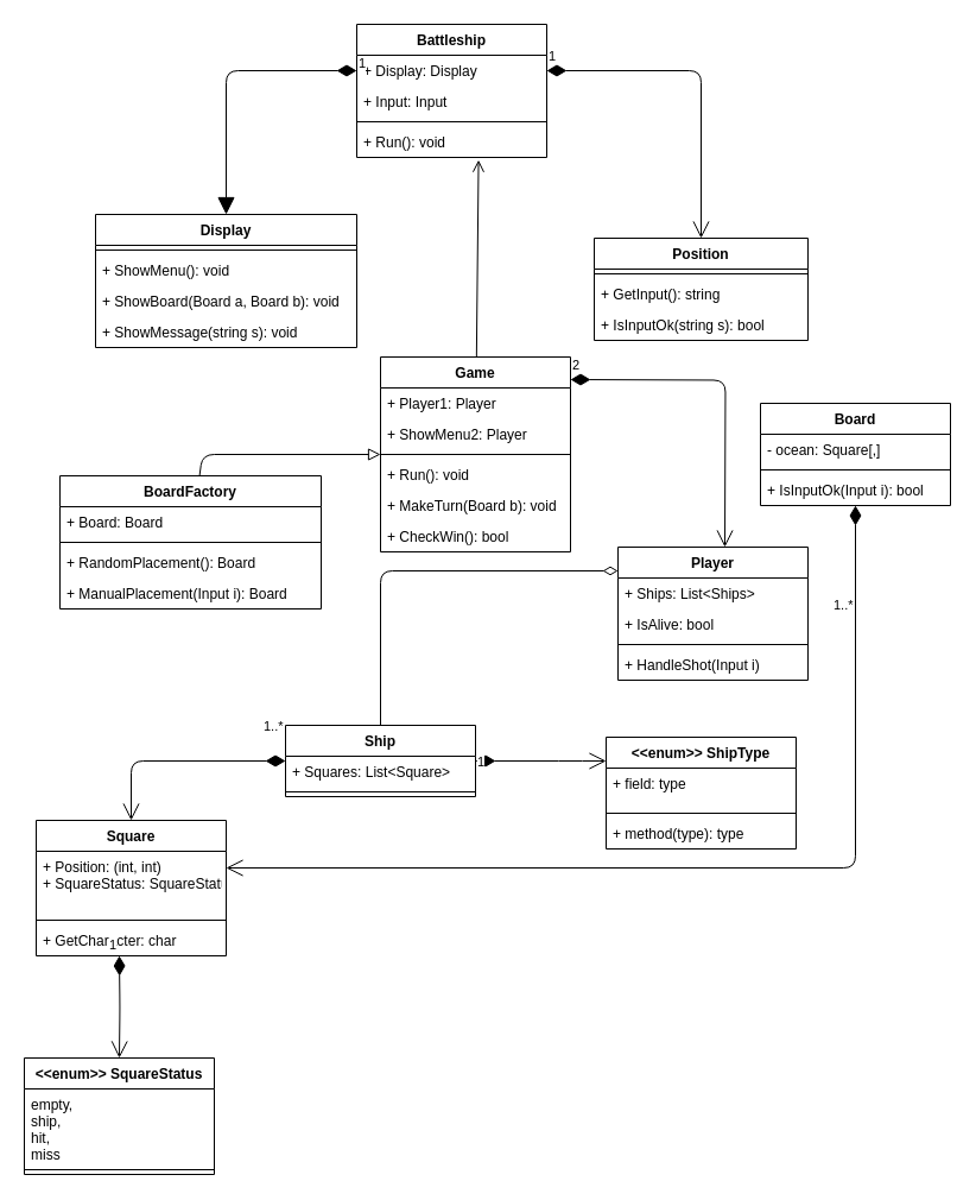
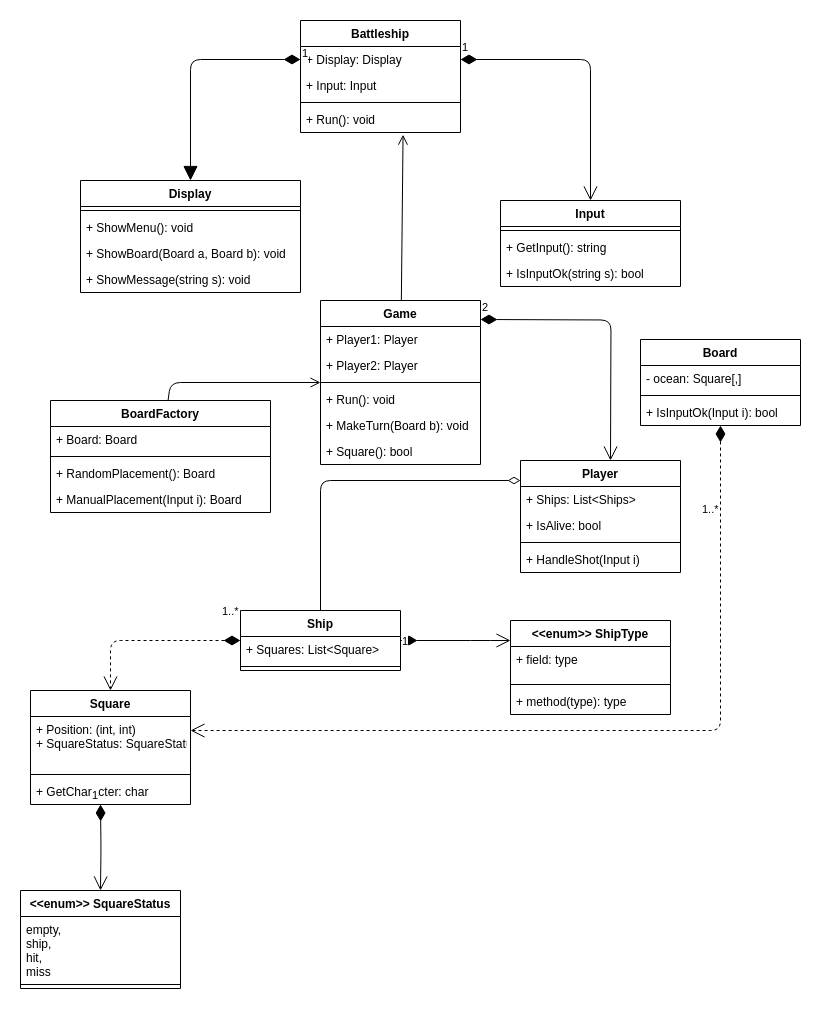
- <mxCell id="12" value="Position" style="swimlane;fontStyle=1;align=center;verticalAlign=top;childLayout=stackLayout;horizontal=1;startSize=26;horizontalStack=0;resizeParent=1;resizeParentMax=0;resizeLast=0;collapsible=1;marginBottom=0;" vertex="1" parent="1"><mxGeometry x="500" y="200" width="180" height="86" as="geometry" /></mxCell>
+ <mxCell id="12" value="Input" style="swimlane;fontStyle=1;align=center;verticalAlign=top;childLayout=stackLayout;horizontal=1;startSize=26;horizontalStack=0;resizeParent=1;resizeParentMax=0;resizeLast=0;collapsible=1;marginBottom=0;" vertex="1" parent="1"><mxGeometry x="500" y="200" width="180" height="86" as="geometry" /></mxCell>
- <mxCell id="20" value="+ ShowMenu2: Player" style="text;strokeColor=none;fillColor=none;align=left;verticalAlign=top;spacingLeft=4;spacingRight=4;overflow=hidden;rotatable=0;points=[[0,0.5],[1,0.5]];portConstraint=eastwest;" vertex="1" parent="18"><mxGeometry y="52" width="160" height="26" as="geometry" /></mxCell>
+ <mxCell id="20" value="+ Player2: Player" style="text;strokeColor=none;fillColor=none;align=left;verticalAlign=top;spacingLeft=4;spacingRight=4;overflow=hidden;rotatable=0;points=[[0,0.5],[1,0.5]];portConstraint=eastwest;" vertex="1" parent="18"><mxGeometry y="52" width="160" height="26" as="geometry" /></mxCell>
- <mxCell id="55" value="" style="endArrow=block;startArrow=none;endFill=0;startFill=0;endSize=8;html=1;verticalAlign=bottom;labelBackgroundColor=none;strokeWidth=1;" edge="1" parent="1" source="30" target="18"><mxGeometry width="160" relative="1" as="geometry"><mxPoint x="330" y="470" as="sourcePoint" /><mxPoint x="490" y="470" as="targetPoint" /><Array as="points"><mxPoint x="170" y="382" /></Array></mxGeometry></mxCell>
+ <mxCell id="55" value="" style="endArrow=open;startArrow=none;endFill=0;startFill=0;endSize=8;html=1;verticalAlign=bottom;labelBackgroundColor=none;strokeWidth=1;" edge="1" parent="1" source="30" target="18"><mxGeometry width="160" relative="1" as="geometry"><mxPoint x="330" y="470" as="sourcePoint" /><mxPoint x="490" y="470" as="targetPoint" /><Array as="points"><mxPoint x="170" y="382" /></Array></mxGeometry></mxCell>
- <mxCell id="24" value="+ CheckWin(): bool" style="text;strokeColor=none;fillColor=none;align=left;verticalAlign=top;spacingLeft=4;spacingRight=4;overflow=hidden;rotatable=0;points=[[0,0.5],[1,0.5]];portConstraint=eastwest;" vertex="1" parent="18"><mxGeometry y="138" width="160" height="26" as="geometry" /></mxCell>
+ <mxCell id="24" value="+ Square(): bool" style="text;strokeColor=none;fillColor=none;align=left;verticalAlign=top;spacingLeft=4;spacingRight=4;overflow=hidden;rotatable=0;points=[[0,0.5],[1,0.5]];portConstraint=eastwest;" vertex="1" parent="18"><mxGeometry y="138" width="160" height="26" as="geometry" /></mxCell>
- <mxCell id="56" value="1..*" style="endArrow=open;html=1;endSize=12;startArrow=diamondThin;startSize=14;startFill=1;edgeStyle=orthogonalEdgeStyle;align=left;verticalAlign=bottom;" edge="1" parent="1" source="39" target="46"><mxGeometry x="-0.778" y="-20" relative="1" as="geometry"><mxPoint x="-10" y="540" as="sourcePoint" /><mxPoint x="120" y="681" as="targetPoint" /><mxPoint as="offset" /></mxGeometry></mxCell>
+ <mxCell id="56" value="1..*" style="endArrow=open;html=1;endSize=12;startArrow=diamondThin;startSize=14;startFill=1;edgeStyle=orthogonalEdgeStyle;align=left;verticalAlign=bottom;dashed=1;" edge="1" parent="1" source="39" target="46"><mxGeometry x="-0.778" y="-20" relative="1" as="geometry"><mxPoint x="-10" y="540" as="sourcePoint" /><mxPoint x="120" y="681" as="targetPoint" /><mxPoint as="offset" /></mxGeometry></mxCell>
- <mxCell id="57" value="1..*" style="endArrow=open;html=1;endSize=12;startArrow=diamondThin;startSize=14;startFill=1;edgeStyle=orthogonalEdgeStyle;align=left;verticalAlign=bottom;" edge="1" parent="1" source="38" target="46"><mxGeometry x="-0.778" y="-20" relative="1" as="geometry"><mxPoint x="250" y="650" as="sourcePoint" /><mxPoint x="120" y="700" as="targetPoint" /><mxPoint as="offset" /><Array as="points"><mxPoint x="720" y="730" /></Array></mxGeometry></mxCell>
+ <mxCell id="57" value="1..*" style="endArrow=open;html=1;endSize=12;startArrow=diamondThin;startSize=14;startFill=1;edgeStyle=orthogonalEdgeStyle;align=left;verticalAlign=bottom;dashed=1;" edge="1" parent="1" source="38" target="46"><mxGeometry x="-0.778" y="-20" relative="1" as="geometry"><mxPoint x="250" y="650" as="sourcePoint" /><mxPoint x="120" y="700" as="targetPoint" /><mxPoint as="offset" /><Array as="points"><mxPoint x="720" y="730" /></Array></mxGeometry></mxCell>
